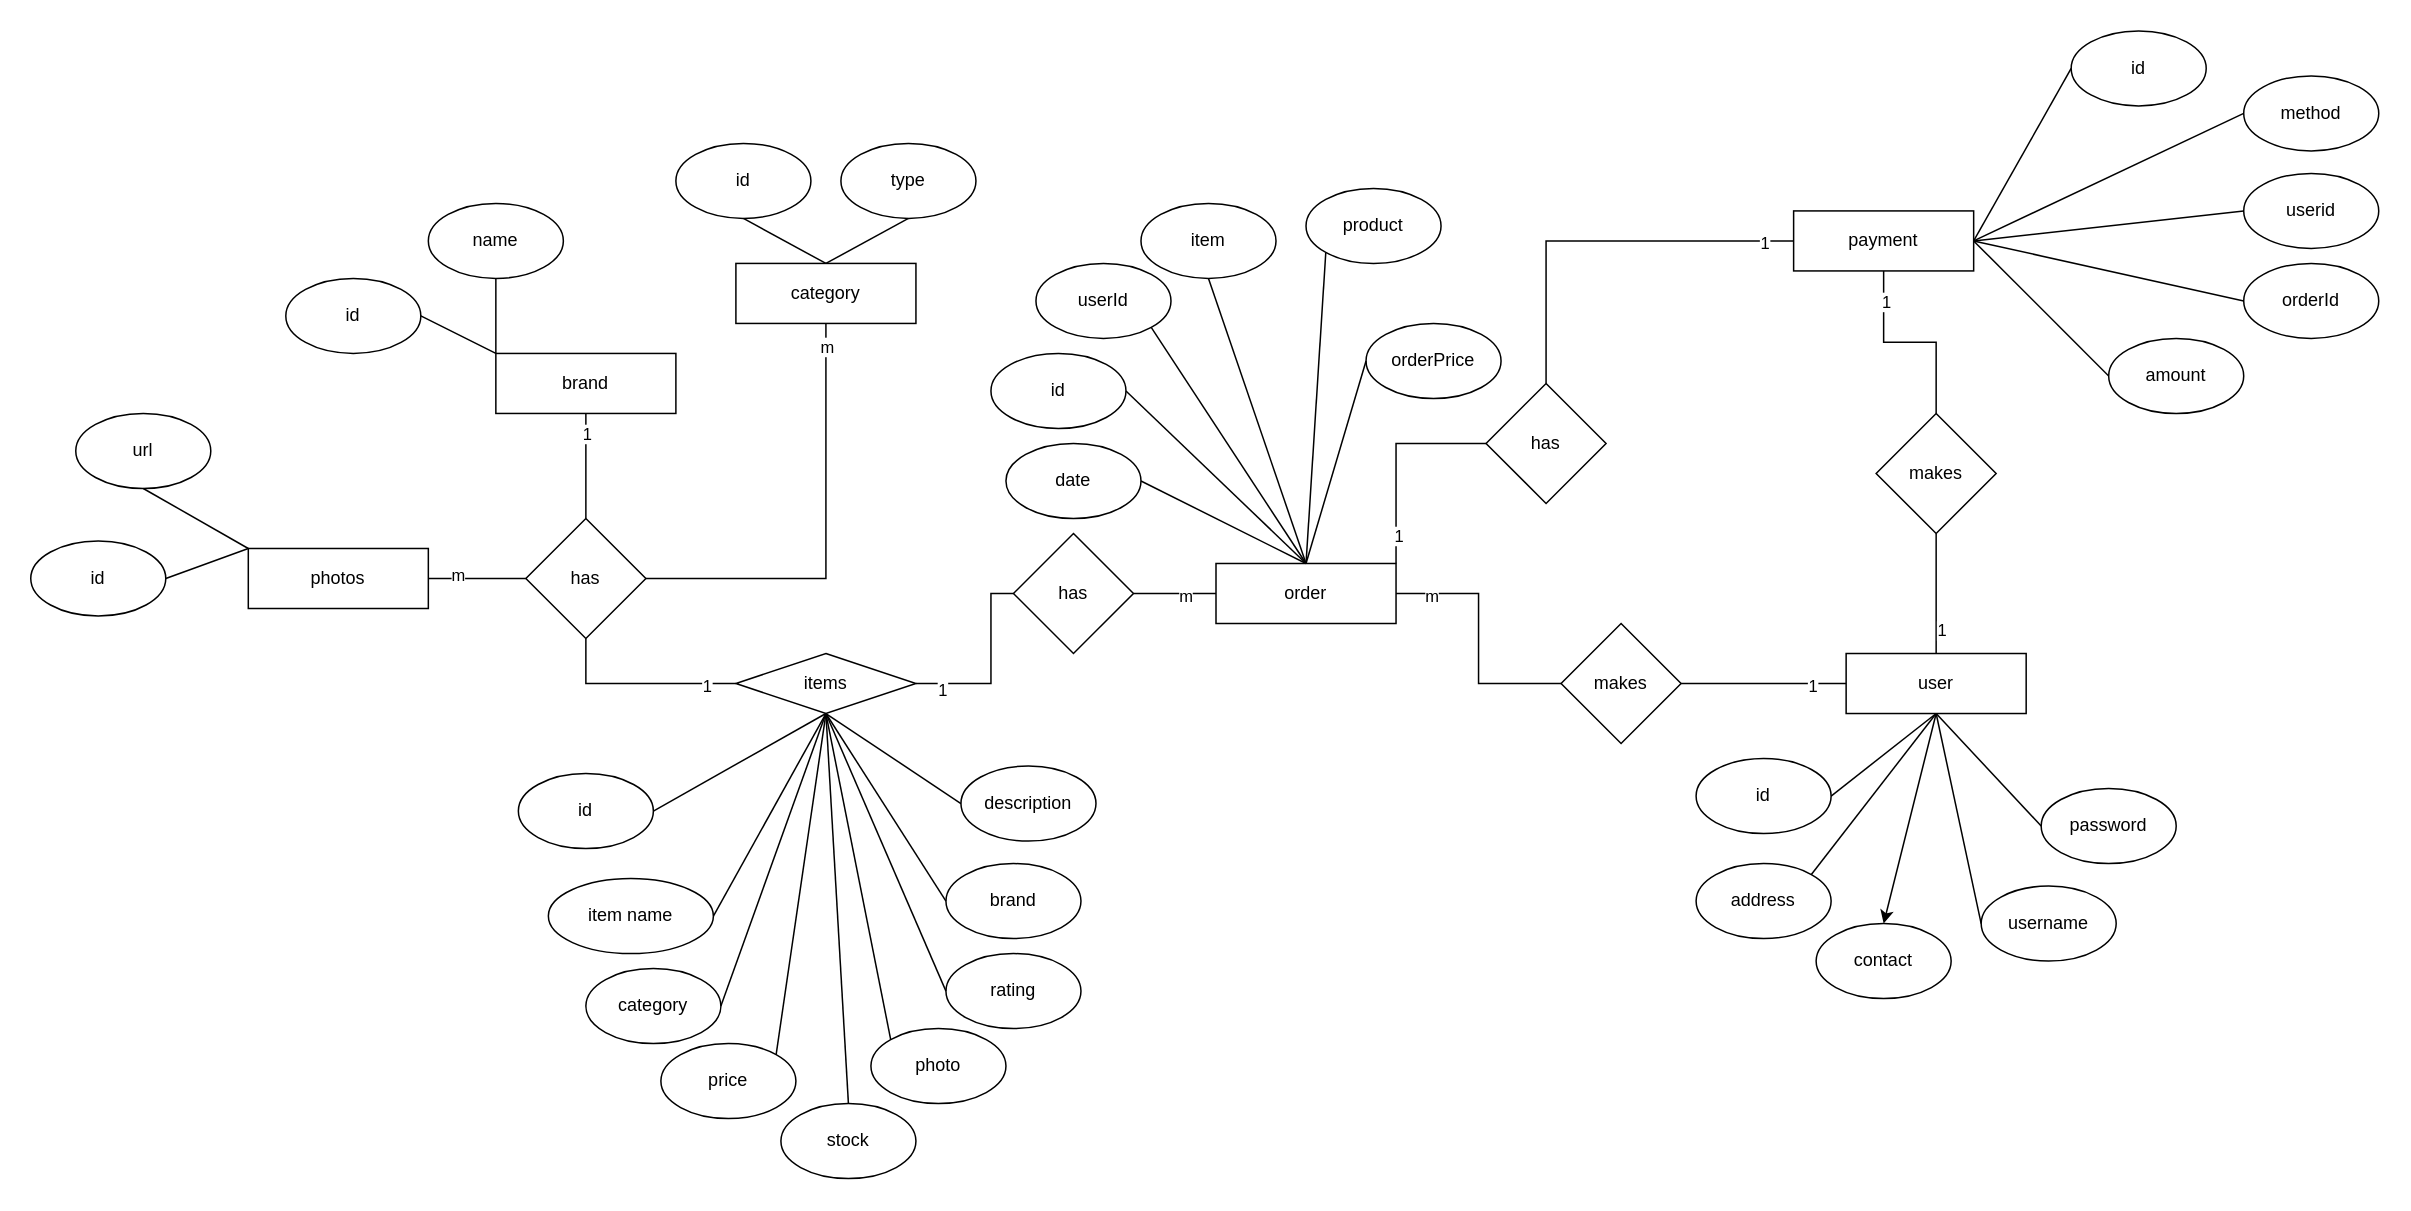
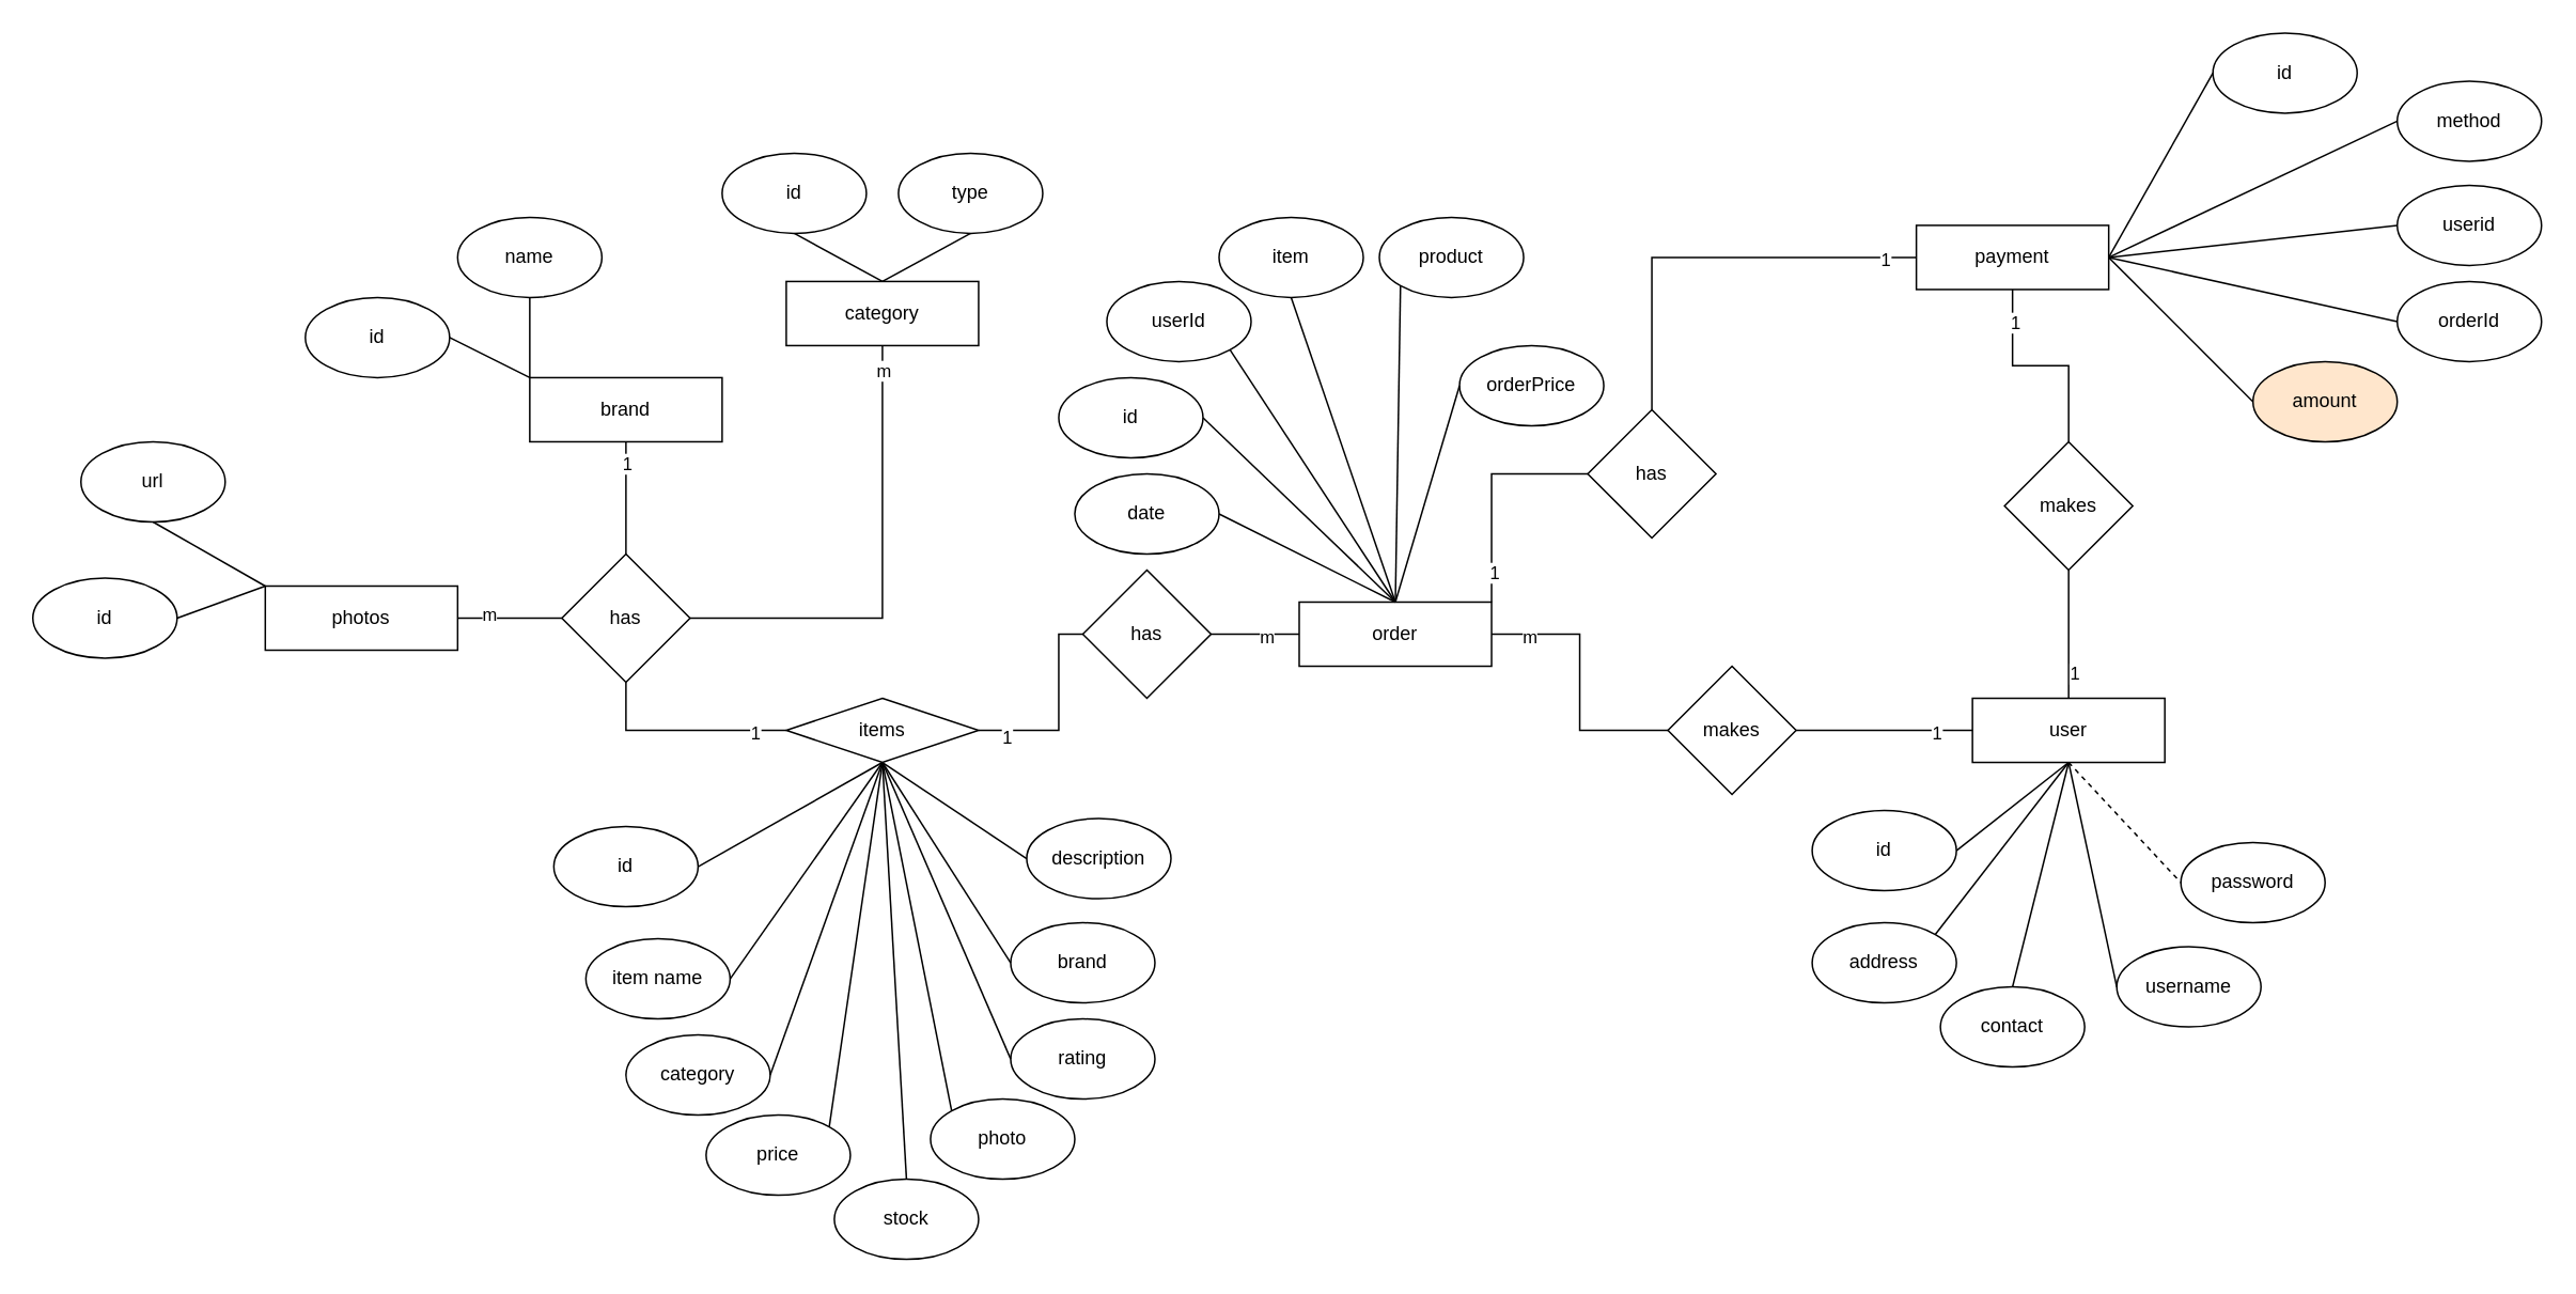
- <mxCell id="64" value="product" style="ellipse;whiteSpace=wrap;html=1;" vertex="1" parent="1"><mxGeometry x="870" y="125" width="90" height="50" as="geometry" /></mxCell>
+ <mxCell id="64" value="product" style="ellipse;whiteSpace=wrap;html=1;" vertex="1" parent="1"><mxGeometry x="860" y="135" width="90" height="50" as="geometry" /></mxCell>
- <mxCell id="41" value="amount" style="ellipse;whiteSpace=wrap;html=1;" vertex="1" parent="1"><mxGeometry x="1405" y="225" width="90" height="50" as="geometry" /></mxCell>
+ <mxCell id="41" value="amount" style="ellipse;whiteSpace=wrap;html=1;fillColor=#ffe6cc;" vertex="1" parent="1"><mxGeometry x="1405" y="225" width="90" height="50" as="geometry" /></mxCell>
- <mxCell id="93" value="" style="endArrow=none;html=1;rounded=0;entryX=0;entryY=0.5;entryDx=0;entryDy=0;exitX=0.5;exitY=1;exitDx=0;exitDy=0;" edge="1" parent="1" source="14" target="92"><mxGeometry width="50" height="50" relative="1" as="geometry"><mxPoint x="1290" y="475" as="sourcePoint" /><mxPoint x="1330" y="625" as="targetPoint" /></mxGeometry></mxCell>
+ <mxCell id="93" value="" style="endArrow=none;html=1;rounded=0;entryX=0;entryY=0.5;entryDx=0;entryDy=0;exitX=0.5;exitY=1;exitDx=0;exitDy=0;dashed=1;" edge="1" parent="1" source="14" target="92"><mxGeometry width="50" height="50" relative="1" as="geometry"><mxPoint x="1290" y="475" as="sourcePoint" /><mxPoint x="1330" y="625" as="targetPoint" /></mxGeometry></mxCell>
- <mxCell id="80" value="" style="endArrow=classic;html=1;rounded=0;entryX=0.5;entryY=0;entryDx=0;entryDy=0;exitX=0.5;exitY=1;exitDx=0;exitDy=0;" edge="1" parent="1" source="14" target="37"><mxGeometry width="50" height="50" relative="1" as="geometry"><mxPoint x="1300" y="485" as="sourcePoint" /><mxPoint x="1345" y="540" as="targetPoint" /></mxGeometry></mxCell>
+ <mxCell id="80" value="" style="endArrow=none;html=1;rounded=0;entryX=0.5;entryY=0;entryDx=0;entryDy=0;exitX=0.5;exitY=1;exitDx=0;exitDy=0;" edge="1" parent="1" source="14" target="37"><mxGeometry width="50" height="50" relative="1" as="geometry"><mxPoint x="1300" y="485" as="sourcePoint" /><mxPoint x="1345" y="540" as="targetPoint" /></mxGeometry></mxCell>
- <mxCell id="6" value="item name" style="ellipse;whiteSpace=wrap;html=1;" vertex="1" parent="1"><mxGeometry x="365" y="585" width="110" height="50" as="geometry" /></mxCell>
+ <mxCell id="6" value="item name" style="ellipse;whiteSpace=wrap;html=1;" vertex="1" parent="1"><mxGeometry x="365" y="585" width="90" height="50" as="geometry" /></mxCell>
